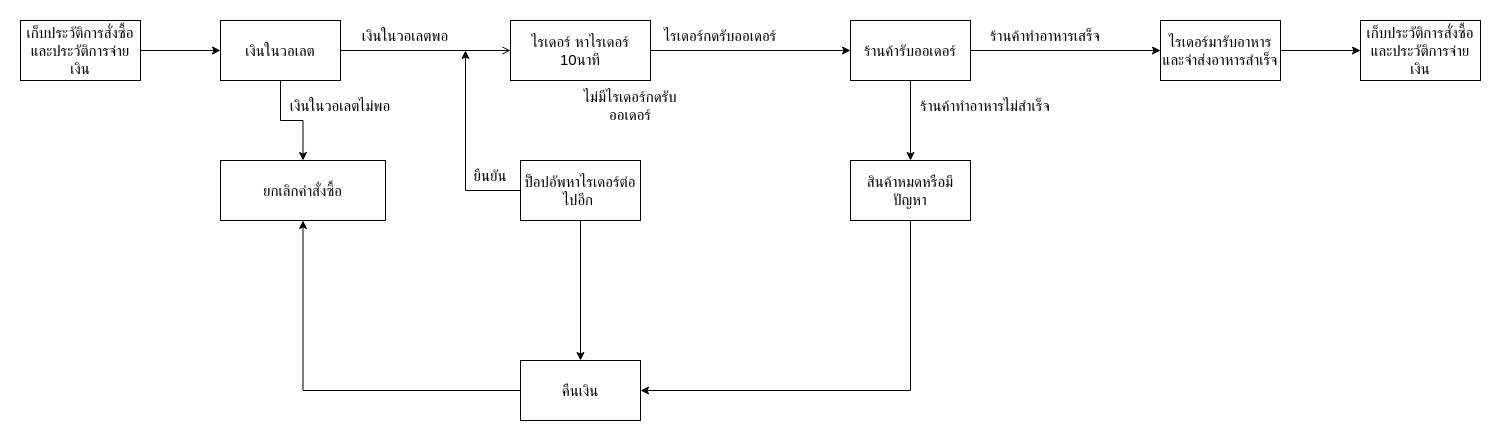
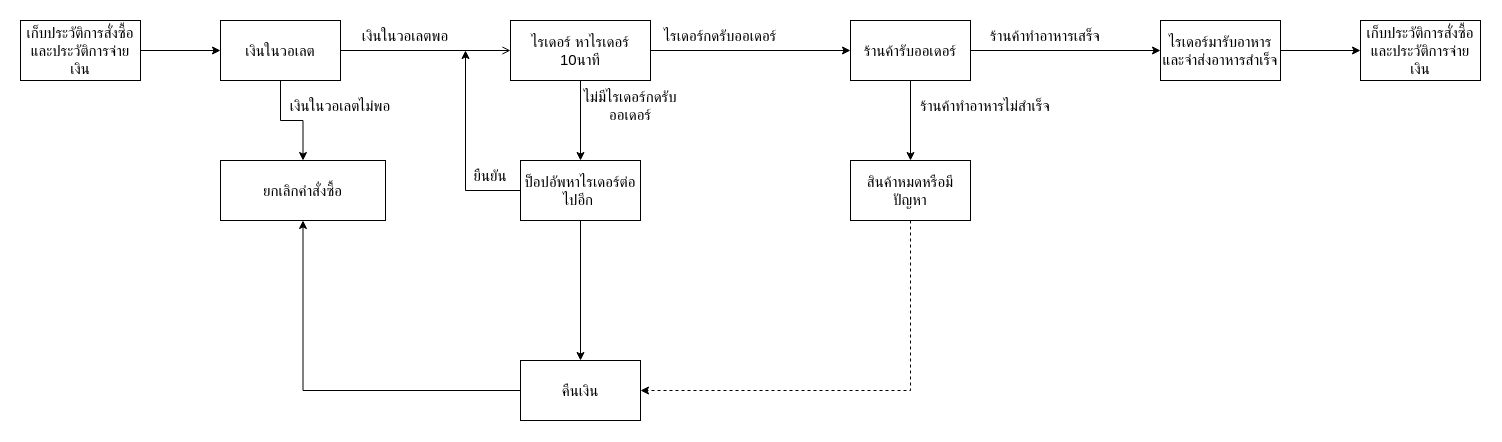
+ <mxCell id="8" value="" style="edgeStyle=orthogonalEdgeStyle;rounded=0;orthogonalLoop=1;jettySize=auto;html=1;fontSize=15;" edge="1" parent="1" source="9" target="22"><mxGeometry relative="1" as="geometry" /></mxCell>
- <mxCell id="24" style="edgeStyle=orthogonalEdgeStyle;rounded=0;orthogonalLoop=1;jettySize=auto;html=1;entryX=1;entryY=0.5;entryDx=0;entryDy=0;fontSize=15;exitX=0.5;exitY=1;exitDx=0;exitDy=0;" edge="1" parent="1" source="25" target="19"><mxGeometry relative="1" as="geometry"><Array as="points"><mxPoint x="910" y="390" /></Array></mxGeometry></mxCell>
+ <mxCell id="24" style="edgeStyle=orthogonalEdgeStyle;rounded=0;orthogonalLoop=1;jettySize=auto;html=1;entryX=1;entryY=0.5;entryDx=0;entryDy=0;fontSize=15;exitX=0.5;exitY=1;exitDx=0;exitDy=0;dashed=1;" edge="1" parent="1" source="25" target="19"><mxGeometry relative="1" as="geometry"><Array as="points"><mxPoint x="910" y="390" /></Array></mxGeometry></mxCell>
